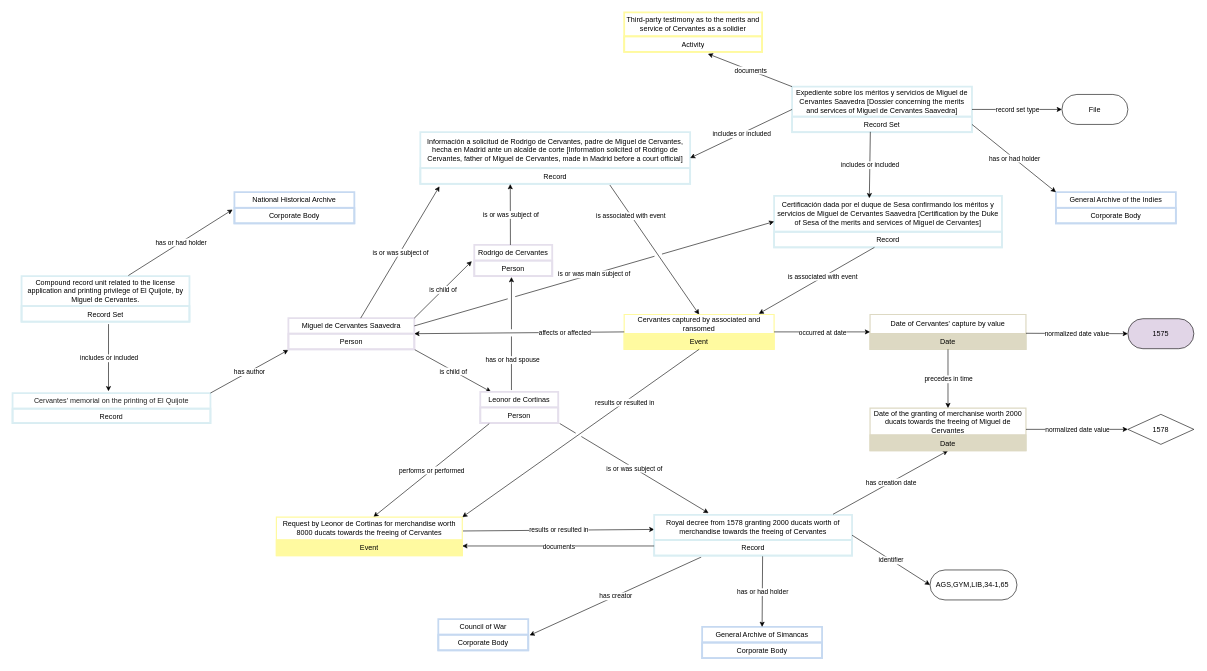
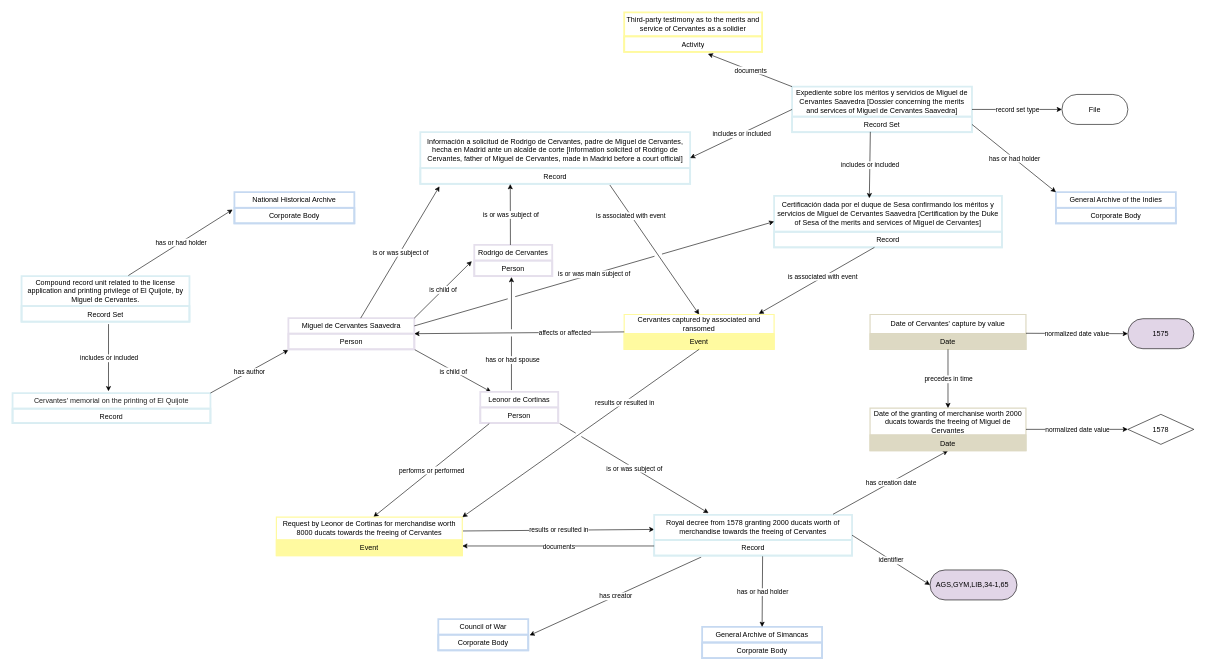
- <mxCell id="60" value="" style="endArrow=classic;html=1;rounded=0;exitX=1;exitY=0.5;exitDx=0;exitDy=0;entryX=0;entryY=0.5;entryDx=0;entryDy=0;" parent="1" source="46" target="52" edge="1"><mxGeometry relative="1" as="geometry"><mxPoint x="1360" y="580" as="sourcePoint" /><mxPoint x="1520" y="580" as="targetPoint" /></mxGeometry></mxCell>
- <mxCell id="61" value="occurred at date" style="edgeLabel;resizable=0;html=1;;align=center;verticalAlign=middle;" parent="60" connectable="0" vertex="1"><mxGeometry relative="1" as="geometry" /></mxCell>
- <mxCell id="94" value="AGS,GYM,LIB,34-1,65&amp;nbsp;" style="html=1;whiteSpace=wrap;rounded=1;arcSize=50;" vertex="1" parent="1"><mxGeometry x="1550" y="950" width="145" height="50" as="geometry" /></mxCell>
+ <mxCell id="94" value="AGS,GYM,LIB,34-1,65&amp;nbsp;" style="html=1;whiteSpace=wrap;rounded=1;arcSize=50;fillColor=#e1d5e7;" vertex="1" parent="1"><mxGeometry x="1550" y="950" width="145" height="50" as="geometry" /></mxCell>
